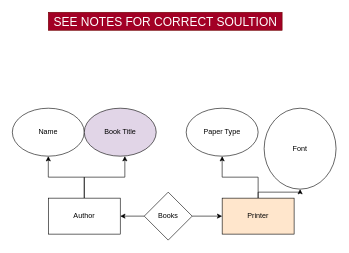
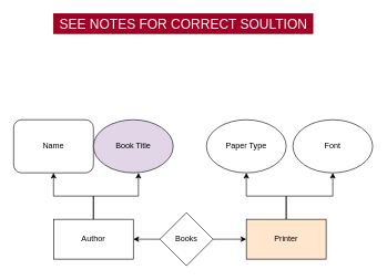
- <mxCell id="5" value="Name" style="ellipse;whiteSpace=wrap;html=1;" vertex="1" parent="1"><mxGeometry x="20" y="180" width="120" height="80" as="geometry" /></mxCell>
+ <mxCell id="5" value="Name" style="whiteSpace=wrap;html=1;rounded=1;" vertex="1" parent="1"><mxGeometry x="20" y="180" width="120" height="80" as="geometry" /></mxCell>
- <mxCell id="14" value="Font" style="ellipse;whiteSpace=wrap;html=1;" vertex="1" parent="1"><mxGeometry x="440" y="180" width="120" height="135" as="geometry" /></mxCell>
+ <mxCell id="14" value="Font" style="ellipse;whiteSpace=wrap;html=1;" vertex="1" parent="1"><mxGeometry x="440" y="180" width="120" height="80" as="geometry" /></mxCell>
